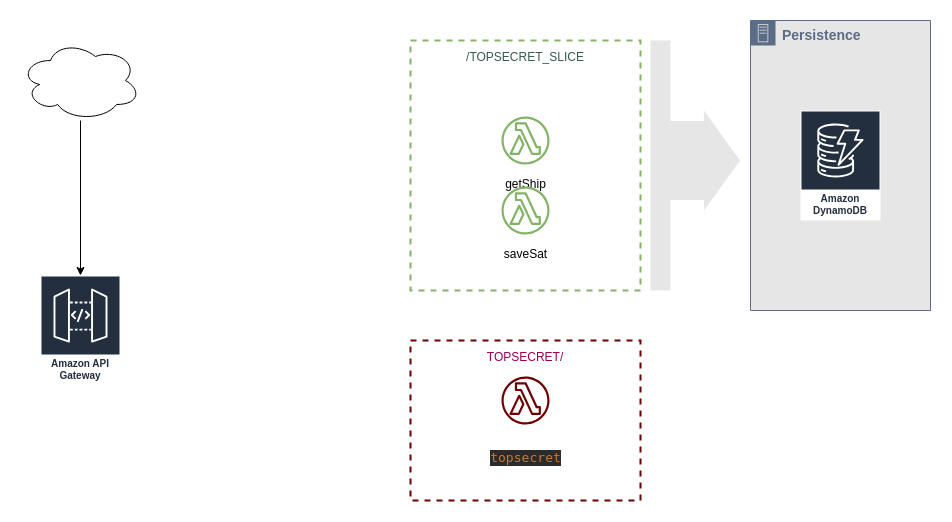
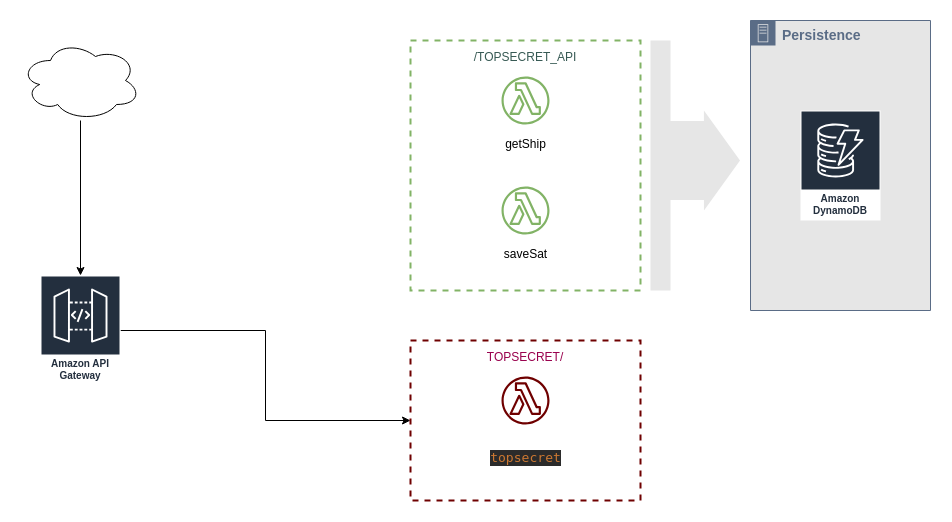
- <mxCell id="4" value="&lt;font color=&quot;#365953&quot;&gt;/TOPSECRET_SLICE&lt;/font&gt;" style="outlineConnect=0;html=1;whiteSpace=wrap;fontSize=12;fontStyle=0;strokeColor=#82b366;fillColor=none;verticalAlign=top;align=center;dashed=1;spacingTop=3;strokeWidth=2;" parent="1" vertex="1"><mxGeometry x="410" y="40" width="230" height="250" as="geometry" /></mxCell>
+ <mxCell id="4" value="&lt;font color=&quot;#365953&quot;&gt;/TOPSECRET_API&lt;/font&gt;" style="outlineConnect=0;html=1;whiteSpace=wrap;fontSize=12;fontStyle=0;strokeColor=#82b366;fillColor=none;verticalAlign=top;align=center;dashed=1;spacingTop=3;strokeWidth=2;" parent="1" vertex="1"><mxGeometry x="410" y="40" width="230" height="250" as="geometry" /></mxCell>
- <mxCell id="7" value="getShip" style="outlineConnect=0;strokeColor=#82b366;fillColor=none;dashed=0;verticalLabelPosition=bottom;verticalAlign=top;align=center;html=1;fontSize=12;fontStyle=0;aspect=fixed;shape=mxgraph.aws4.resourceIcon;resIcon=mxgraph.aws4.lambda_function;" parent="1" vertex="1"><mxGeometry x="495" y="110" width="60" height="60" as="geometry" /></mxCell>
+ <mxCell id="7" value="getShip" style="outlineConnect=0;strokeColor=#82b366;fillColor=none;dashed=0;verticalLabelPosition=bottom;verticalAlign=top;align=center;html=1;fontSize=12;fontStyle=0;aspect=fixed;shape=mxgraph.aws4.resourceIcon;resIcon=mxgraph.aws4.lambda_function;" parent="1" vertex="1"><mxGeometry x="495" y="70" width="60" height="60" as="geometry" /></mxCell>
+ <mxCell id="5" style="edgeStyle=orthogonalEdgeStyle;rounded=0;orthogonalLoop=1;jettySize=auto;html=1;" edge="1" parent="1" source="6" target="12"><mxGeometry relative="1" as="geometry" /></mxCell>
